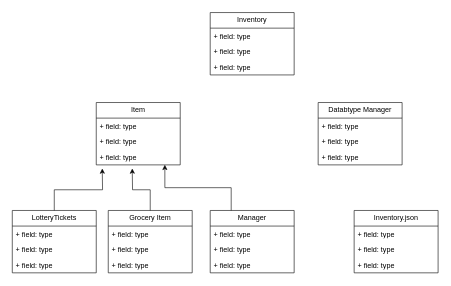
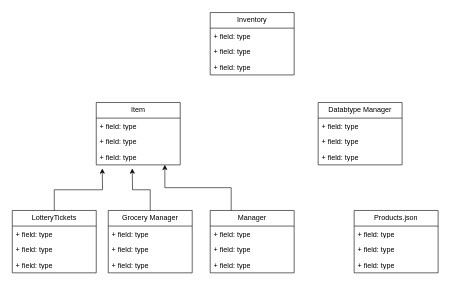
- <mxCell id="24" value="Grocery Item" style="swimlane;fontStyle=0;childLayout=stackLayout;horizontal=1;startSize=26;fillColor=none;horizontalStack=0;resizeParent=1;resizeParentMax=0;resizeLast=0;collapsible=1;marginBottom=0;whiteSpace=wrap;html=1;" vertex="1" parent="1"><mxGeometry x="180" y="350" width="140" height="104" as="geometry" /></mxCell>
+ <mxCell id="24" value="Grocery Manager" style="swimlane;fontStyle=0;childLayout=stackLayout;horizontal=1;startSize=26;fillColor=none;horizontalStack=0;resizeParent=1;resizeParentMax=0;resizeLast=0;collapsible=1;marginBottom=0;whiteSpace=wrap;html=1;" vertex="1" parent="1"><mxGeometry x="180" y="350" width="140" height="104" as="geometry" /></mxCell>
- <mxCell id="28" value="Inventory.json" style="swimlane;fontStyle=0;childLayout=stackLayout;horizontal=1;startSize=26;fillColor=none;horizontalStack=0;resizeParent=1;resizeParentMax=0;resizeLast=0;collapsible=1;marginBottom=0;whiteSpace=wrap;html=1;" vertex="1" parent="1"><mxGeometry x="590" y="350" width="140" height="104" as="geometry" /></mxCell>
+ <mxCell id="28" value="Products.json" style="swimlane;fontStyle=0;childLayout=stackLayout;horizontal=1;startSize=26;fillColor=none;horizontalStack=0;resizeParent=1;resizeParentMax=0;resizeLast=0;collapsible=1;marginBottom=0;whiteSpace=wrap;html=1;" vertex="1" parent="1"><mxGeometry x="590" y="350" width="140" height="104" as="geometry" /></mxCell>
